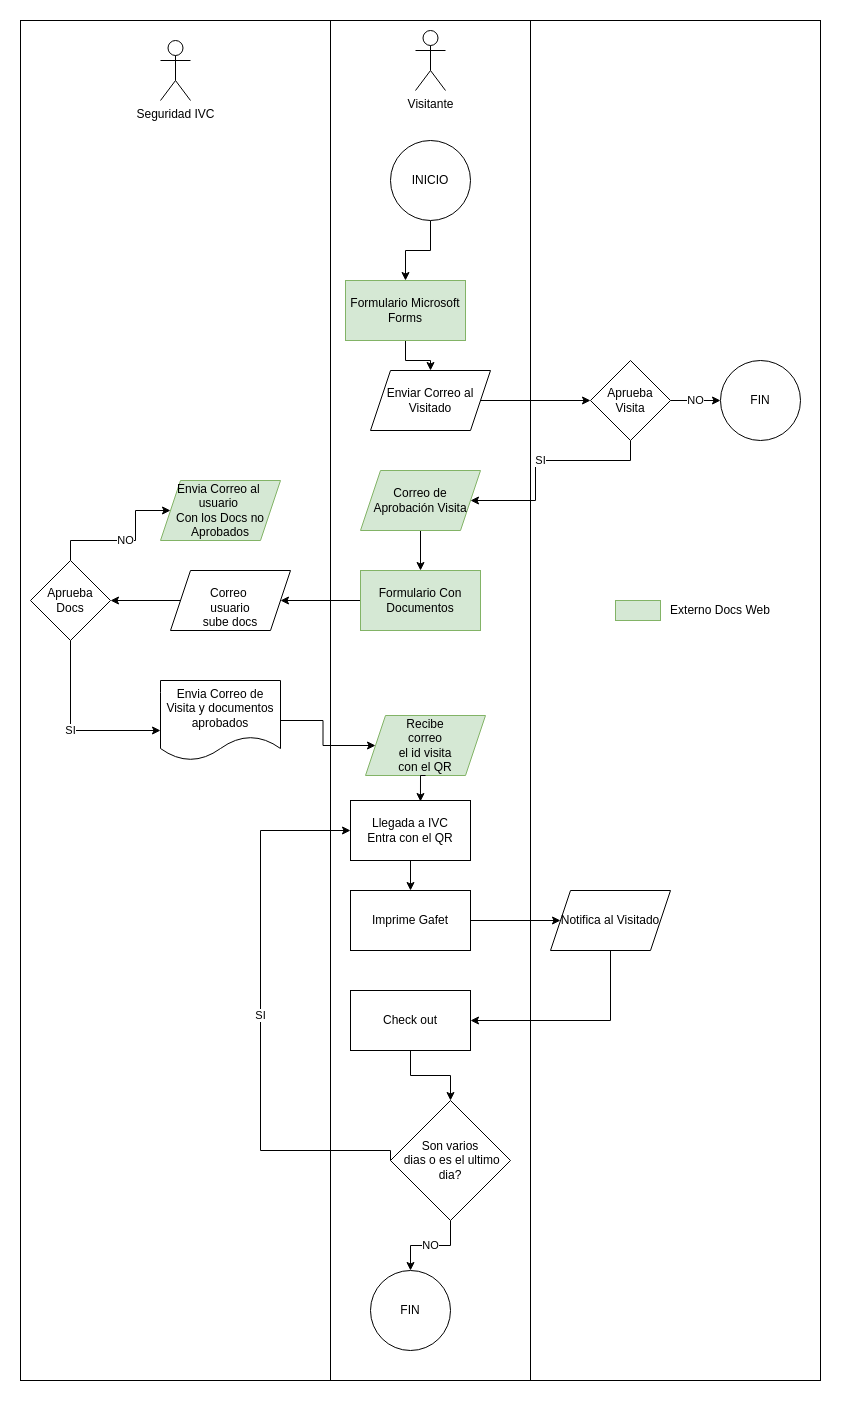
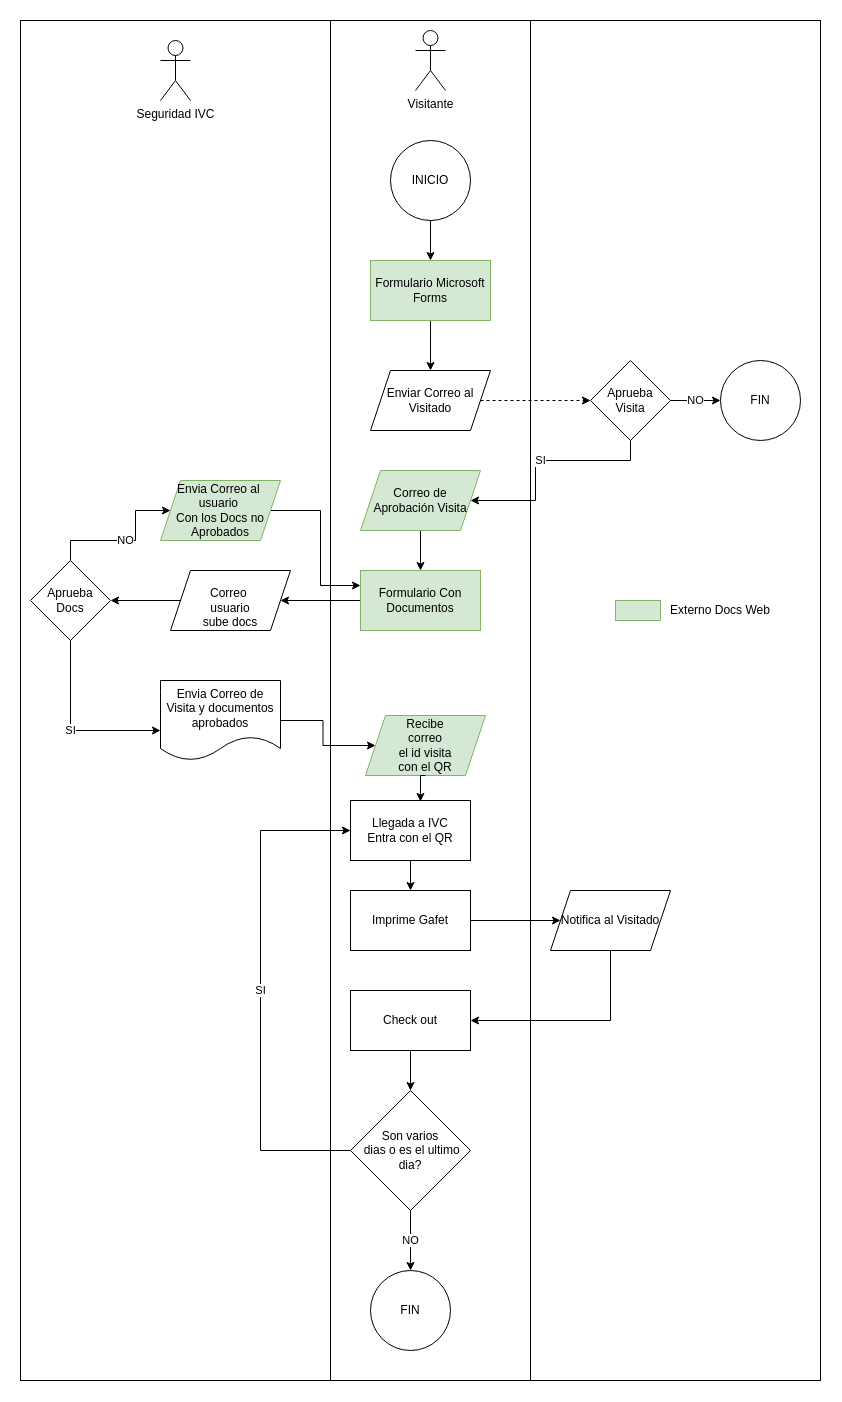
- <mxCell id="8" value="Formulario Microsoft Forms" style="rounded=0;whiteSpace=wrap;html=1;fillColor=#d5e8d4;strokeColor=#82b366;" parent="1" vertex="1"><mxGeometry x="345" y="280" width="120" height="60" as="geometry" /></mxCell>
+ <mxCell id="8" value="Formulario Microsoft Forms" style="rounded=0;whiteSpace=wrap;html=1;fillColor=#d5e8d4;strokeColor=#82b366;" parent="1" vertex="1"><mxGeometry x="370" y="260" width="120" height="60" as="geometry" /></mxCell>
- <mxCell id="13" style="edgeStyle=orthogonalEdgeStyle;rounded=0;orthogonalLoop=1;jettySize=auto;html=1;exitX=1;exitY=0.5;exitDx=0;exitDy=0;entryX=0;entryY=0.5;entryDx=0;entryDy=0;" parent="1" source="14" target="11" edge="1"><mxGeometry relative="1" as="geometry" /></mxCell>
+ <mxCell id="13" style="edgeStyle=orthogonalEdgeStyle;rounded=0;orthogonalLoop=1;jettySize=auto;html=1;exitX=1;exitY=0.5;exitDx=0;exitDy=0;entryX=0;entryY=0.5;entryDx=0;entryDy=0;dashed=1;" parent="1" source="14" target="11" edge="1"><mxGeometry relative="1" as="geometry" /></mxCell>
+ <mxCell id="23" style="edgeStyle=orthogonalEdgeStyle;rounded=0;orthogonalLoop=1;jettySize=auto;html=1;exitX=1;exitY=0.5;exitDx=0;exitDy=0;entryX=0;entryY=0.25;entryDx=0;entryDy=0;" parent="1" source="24" target="18" edge="1"><mxGeometry relative="1" as="geometry" /></mxCell>
- <mxCell id="40" value="Son varios&lt;br&gt;&amp;nbsp;dias o es el ultimo dia?" style="rhombus;whiteSpace=wrap;html=1;" parent="1" vertex="1"><mxGeometry x="390" y="1100" width="120" height="120" as="geometry" /></mxCell>
+ <mxCell id="40" value="Son varios&lt;br&gt;&amp;nbsp;dias o es el ultimo dia?" style="rhombus;whiteSpace=wrap;html=1;" parent="1" vertex="1"><mxGeometry x="350" y="1090" width="120" height="120" as="geometry" /></mxCell>
